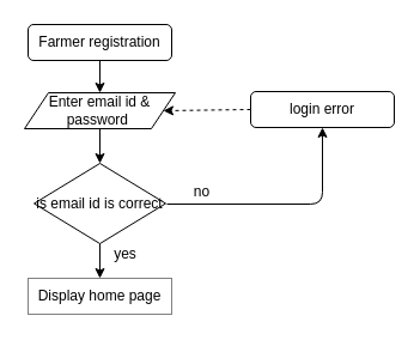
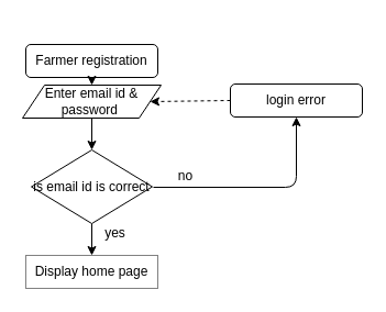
- <mxCell id="2" value="Farmer registration" style="rounded=1;whiteSpace=wrap;html=1;fontSize=12;glass=0;strokeWidth=1;shadow=0;" vertex="1" parent="1"><mxGeometry x="23" y="20" width="120" height="30" as="geometry" /></mxCell>
+ <mxCell id="2" value="Farmer registration" style="rounded=1;whiteSpace=wrap;html=1;fontSize=12;glass=0;strokeWidth=1;shadow=0;" vertex="1" parent="1"><mxGeometry x="23" y="40" width="120" height="30" as="geometry" /></mxCell>
